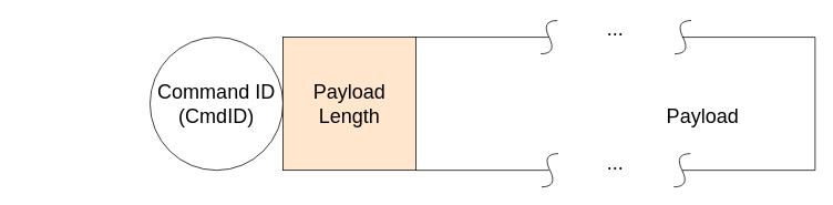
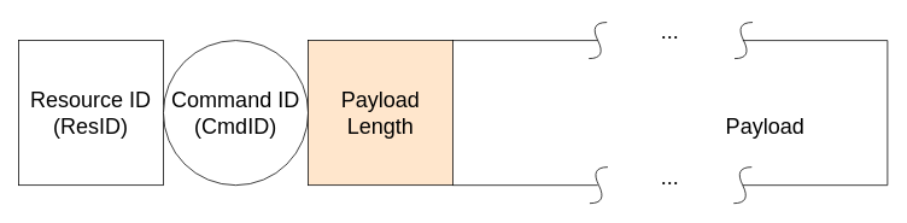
+ <mxCell id="2" value="&lt;font style=&quot;font-size: 24px&quot;&gt;Resource ID&lt;br&gt;(ResID)&lt;/font&gt;" style="rounded=0;whiteSpace=wrap;html=1;" vertex="1" parent="1"><mxGeometry x="20" y="44" width="160" height="160" as="geometry" /></mxCell>
